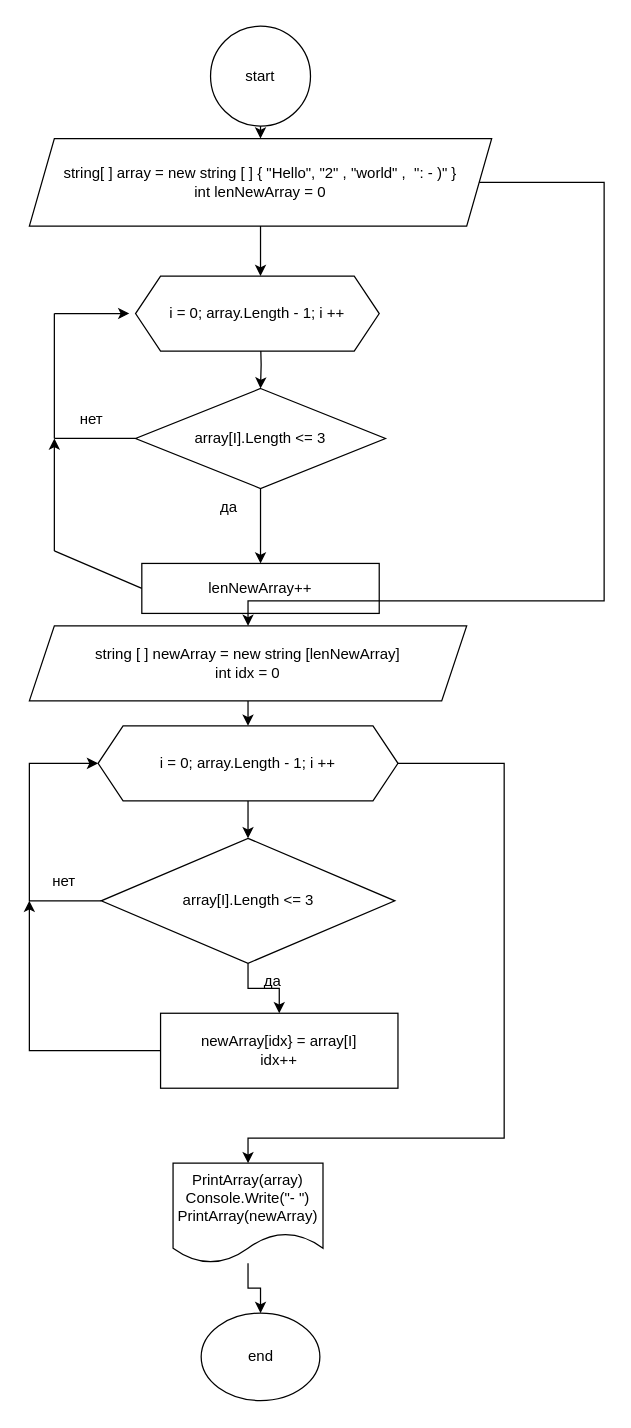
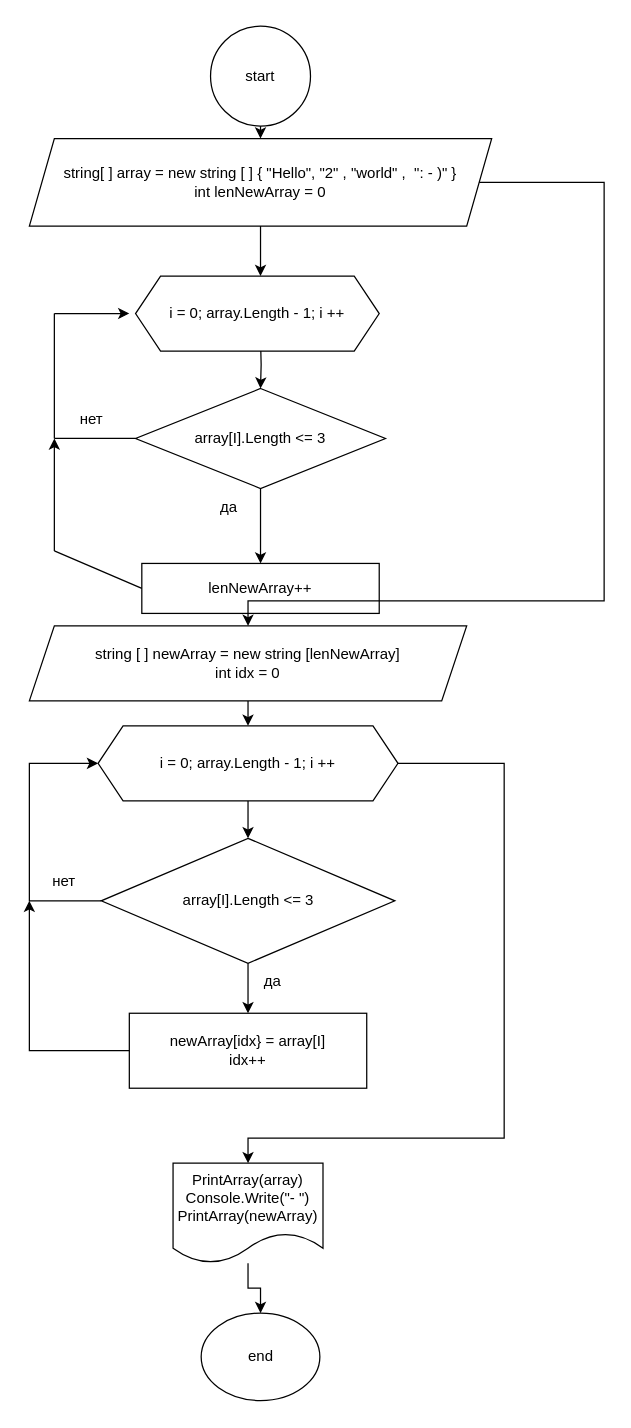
- <mxCell id="25" value="newArray[idx} = array[I]&lt;br&gt;idx++" style="rounded=0;whiteSpace=wrap;html=1;" vertex="1" parent="1"><mxGeometry x="128" y="810" width="190" height="60" as="geometry" /></mxCell>
+ <mxCell id="25" value="newArray[idx} = array[I]&lt;br&gt;idx++" style="rounded=0;whiteSpace=wrap;html=1;" vertex="1" parent="1"><mxGeometry x="103" y="810" width="190" height="60" as="geometry" /></mxCell>
